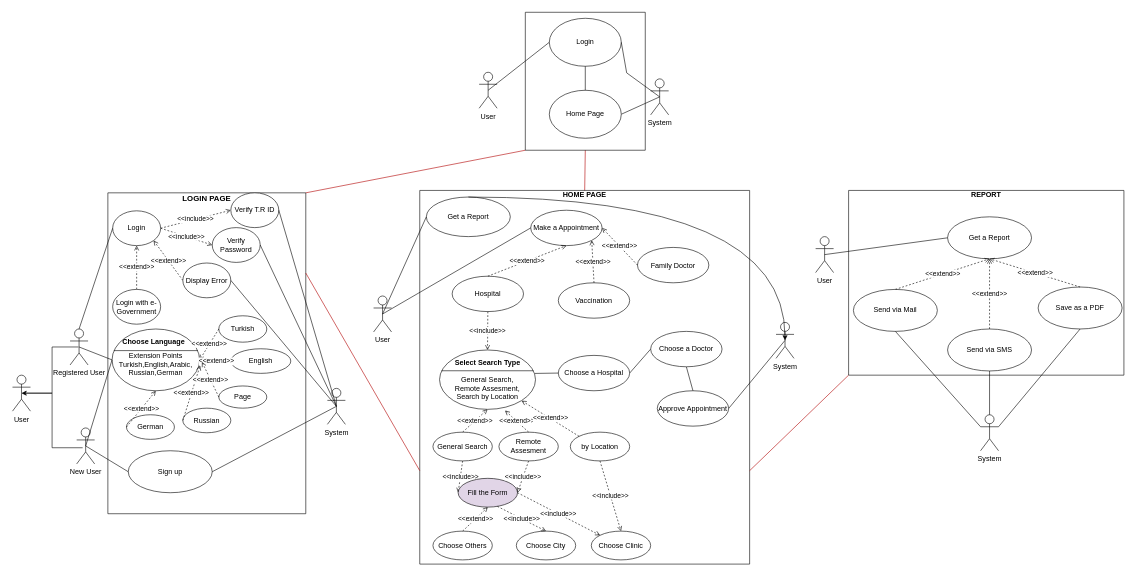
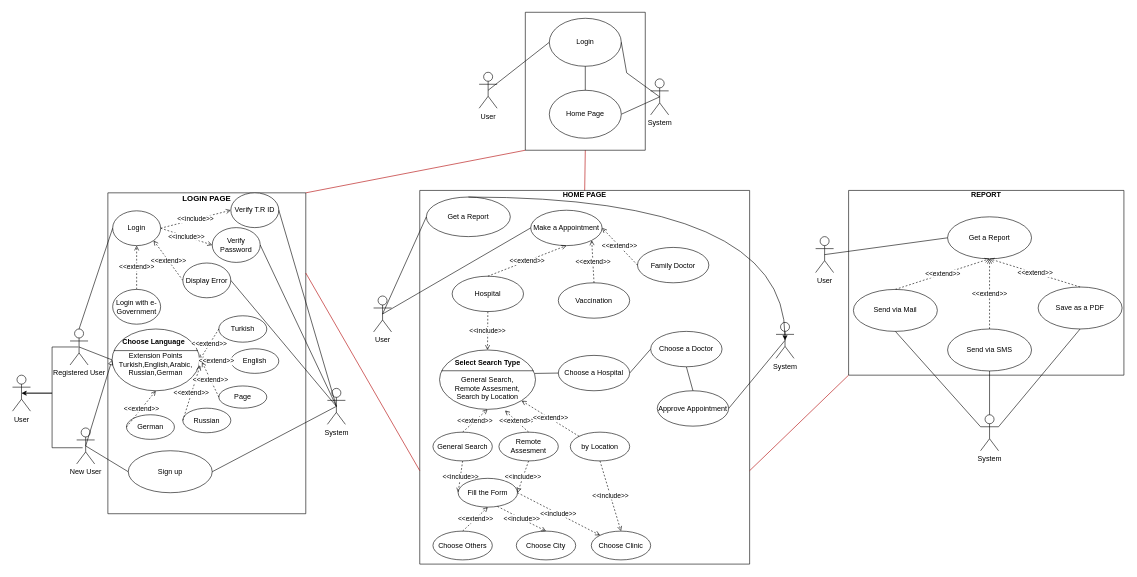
- <mxCell id="27" value="English" style="ellipse;whiteSpace=wrap;html=1;" vertex="1" parent="14"><mxGeometry x="205" y="260" width="100" height="41" as="geometry" /></mxCell>
+ <mxCell id="27" value="English" style="ellipse;whiteSpace=wrap;html=1;" vertex="1" parent="14"><mxGeometry x="205" y="260" width="80" height="41" as="geometry" /></mxCell>
- <mxCell id="49" style="edgeStyle=none;rounded=0;orthogonalLoop=1;jettySize=auto;html=1;exitX=0.5;exitY=0.5;exitDx=0;exitDy=0;exitPerimeter=0;entryX=0;entryY=0.5;entryDx=0;entryDy=0;entryPerimeter=0;endArrow=none;endFill=0;" edge="1" parent="13" source="36" target="24"><mxGeometry relative="1" as="geometry" /></mxCell>
+ <mxCell id="49" style="edgeStyle=none;rounded=0;orthogonalLoop=1;jettySize=auto;html=1;exitX=0.5;exitY=0.5;exitDx=0;exitDy=0;exitPerimeter=0;entryX=0;entryY=0.5;entryDx=0;entryDy=0;entryPerimeter=0;endArrow=block;endFill=0;" edge="1" parent="13" source="36" target="24"><mxGeometry relative="1" as="geometry" /></mxCell>
- <mxCell id="63" value="Fill the Form" style="ellipse;whiteSpace=wrap;html=1;fillColor=#e1d5e7;" vertex="1" parent="52"><mxGeometry x="64" y="480" width="99" height="48" as="geometry" /></mxCell>
+ <mxCell id="63" value="Fill the Form" style="ellipse;whiteSpace=wrap;html=1;" vertex="1" parent="52"><mxGeometry x="64" y="480" width="99" height="48" as="geometry" /></mxCell>
